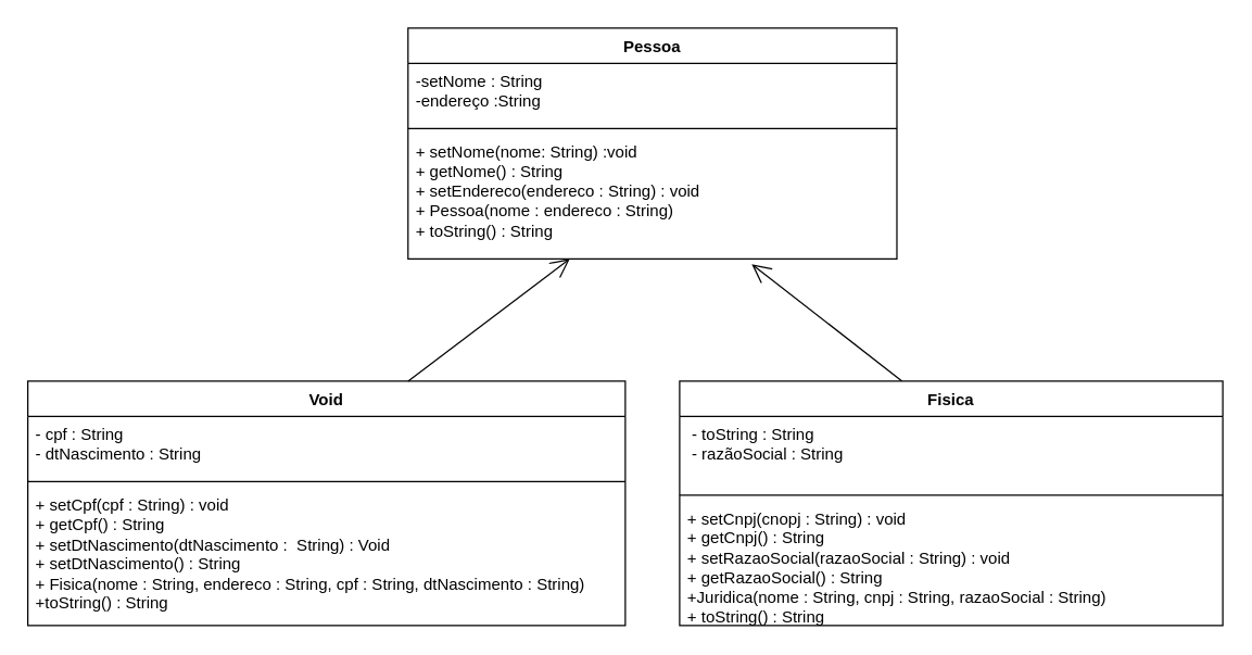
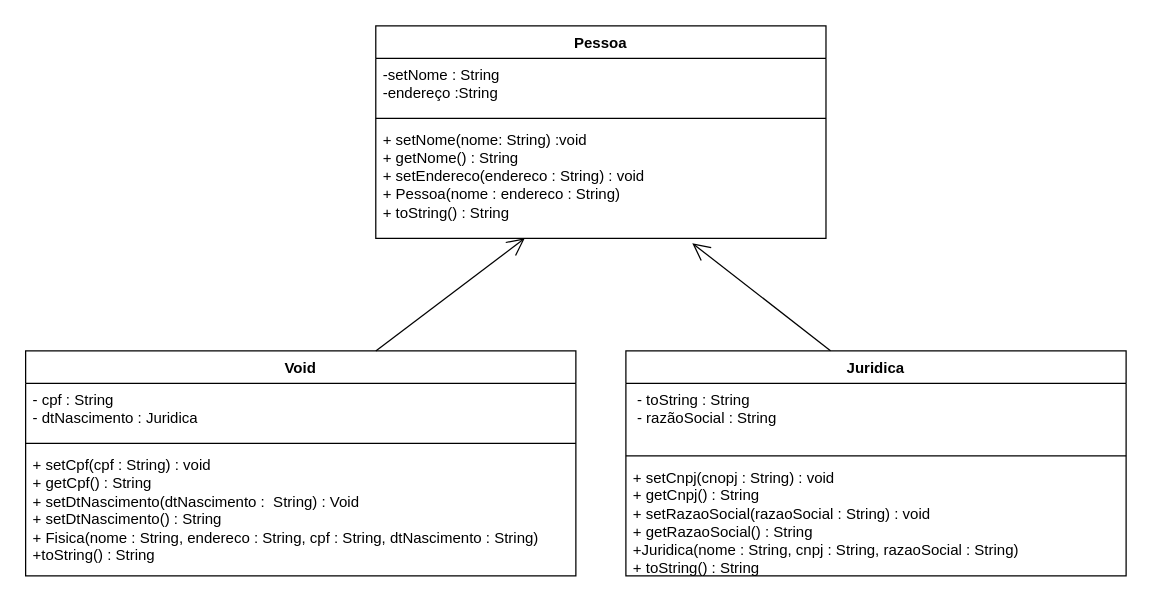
- <mxCell id="10" value="Fisica" style="swimlane;fontStyle=1;align=center;verticalAlign=top;childLayout=stackLayout;horizontal=1;startSize=26;horizontalStack=0;resizeParent=1;resizeParentMax=0;resizeLast=0;collapsible=1;marginBottom=0;whiteSpace=wrap;html=1;" vertex="1" parent="1"><mxGeometry x="500" y="280" width="400" height="180" as="geometry" /></mxCell>
+ <mxCell id="10" value="Juridica" style="swimlane;fontStyle=1;align=center;verticalAlign=top;childLayout=stackLayout;horizontal=1;startSize=26;horizontalStack=0;resizeParent=1;resizeParentMax=0;resizeLast=0;collapsible=1;marginBottom=0;whiteSpace=wrap;html=1;" vertex="1" parent="1"><mxGeometry x="500" y="280" width="400" height="180" as="geometry" /></mxCell>
- <mxCell id="7" value="- cpf : String&lt;br&gt;- dtNascimento : String" style="text;strokeColor=none;fillColor=none;align=left;verticalAlign=top;spacingLeft=4;spacingRight=4;overflow=hidden;rotatable=0;points=[[0,0.5],[1,0.5]];portConstraint=eastwest;whiteSpace=wrap;html=1;" vertex="1" parent="6"><mxGeometry y="26" width="440" height="44" as="geometry" /></mxCell>
+ <mxCell id="7" value="- cpf : String&lt;br&gt;- dtNascimento : Juridica" style="text;strokeColor=none;fillColor=none;align=left;verticalAlign=top;spacingLeft=4;spacingRight=4;overflow=hidden;rotatable=0;points=[[0,0.5],[1,0.5]];portConstraint=eastwest;whiteSpace=wrap;html=1;" vertex="1" parent="6"><mxGeometry y="26" width="440" height="44" as="geometry" /></mxCell>
